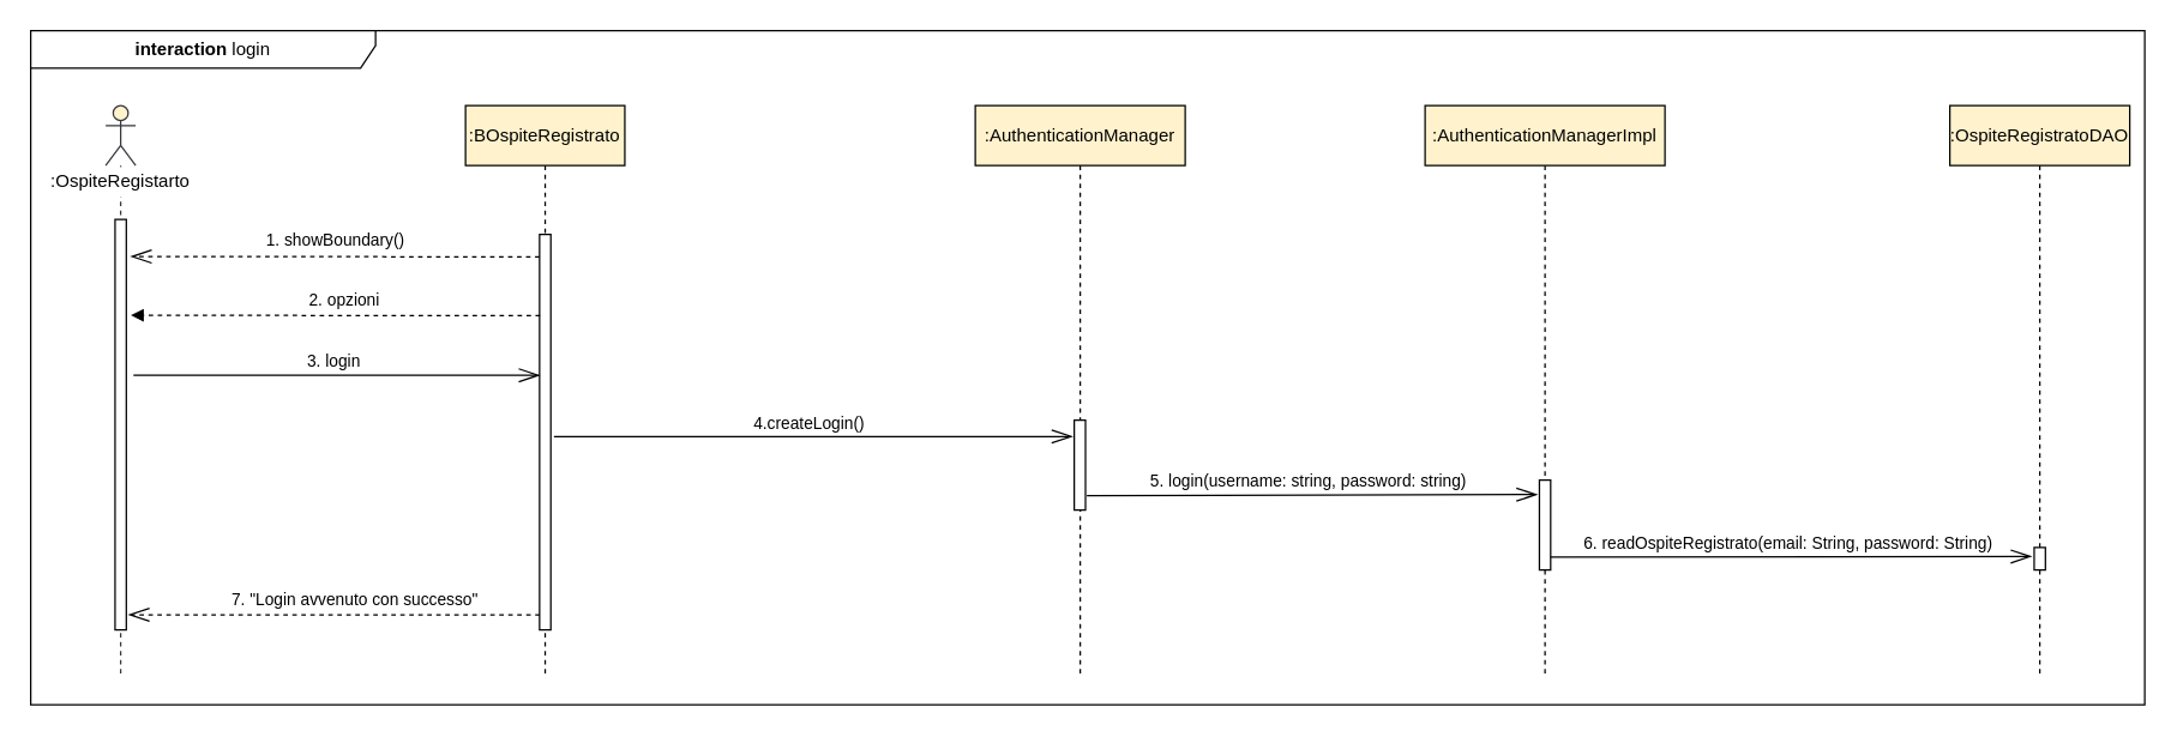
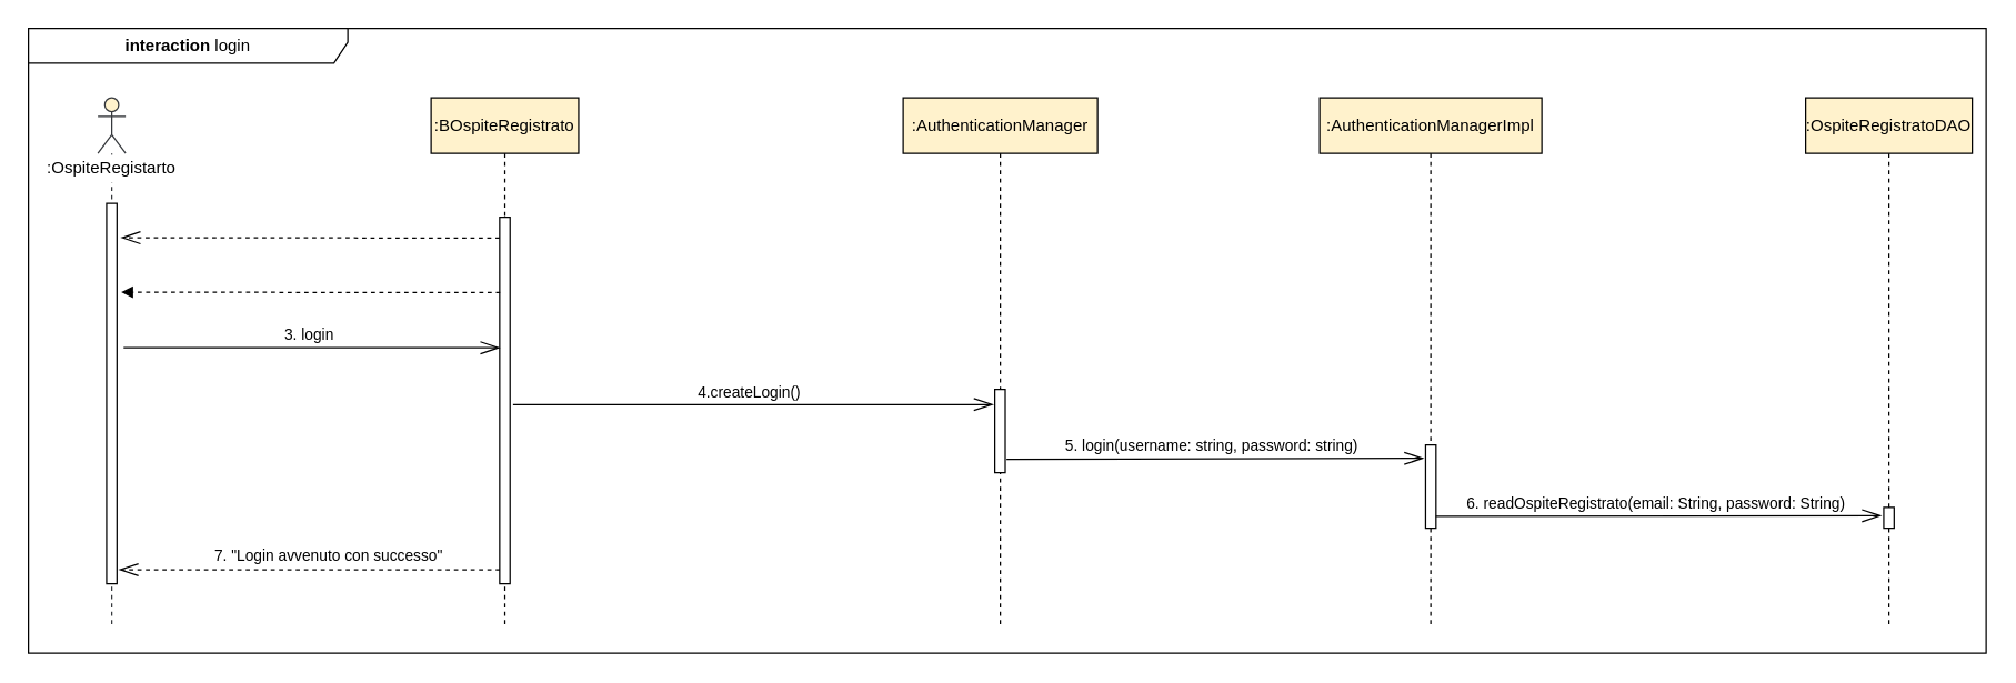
- <mxCell id="16" value="&lt;span style=&quot;font-size: 11px&quot;&gt;1. showBoundary()&lt;/span&gt;" style="text;html=1;align=center;verticalAlign=middle;resizable=0;points=[];autosize=1;" parent="1" vertex="1"><mxGeometry x="168.03" y="150" width="110" height="20" as="geometry" /></mxCell>
- <mxCell id="18" value="&lt;span style=&quot;font-size: 11px&quot;&gt;2. opzioni&lt;/span&gt;" style="text;html=1;align=center;verticalAlign=middle;resizable=0;points=[];autosize=1;" parent="1" vertex="1"><mxGeometry x="199.48" y="190" width="60" height="20" as="geometry" /></mxCell>
